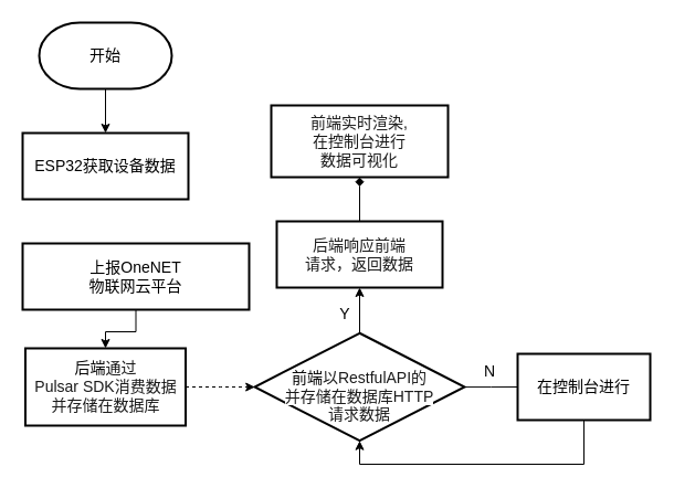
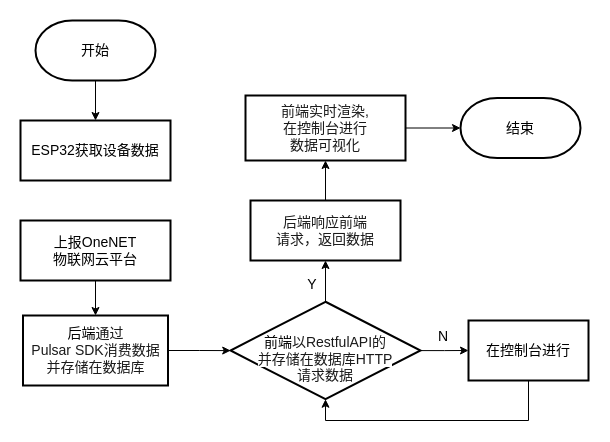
+ <mxCell id="15" value="" style="edgeStyle=orthogonalEdgeStyle;rounded=0;orthogonalLoop=1;jettySize=auto;html=1;" edge="1" parent="1" source="16" target="17"><mxGeometry relative="1" as="geometry" /></mxCell>
+ <mxCell id="17" value="&lt;font style=&quot;font-size: 14px;&quot;&gt;结束&lt;/font&gt;" style="strokeWidth=2;html=1;shape=mxgraph.flowchart.terminator;whiteSpace=wrap;" vertex="1" parent="1"><mxGeometry x="460" y="97.5" width="120" height="60" as="geometry" /></mxCell>
- <mxCell id="13" value="" style="edgeStyle=orthogonalEdgeStyle;rounded=0;orthogonalLoop=1;jettySize=auto;html=1;endArrow=diamond;" edge="1" parent="1" source="14" target="16"><mxGeometry relative="1" as="geometry" /></mxCell>
+ <mxCell id="13" value="" style="edgeStyle=orthogonalEdgeStyle;rounded=0;orthogonalLoop=1;jettySize=auto;html=1;" edge="1" parent="1" source="14" target="16"><mxGeometry relative="1" as="geometry" /></mxCell>
- <mxCell id="7" value="&lt;font style=&quot;font-size: 14px;&quot;&gt;上报OneNET&lt;/font&gt;&lt;div&gt;&lt;font style=&quot;font-size: 14px;&quot;&gt;物联网云平台&lt;/font&gt;&lt;/div&gt;" style="whiteSpace=wrap;html=1;strokeWidth=2;labelBackgroundColor=none;" vertex="1" parent="1"><mxGeometry x="20" y="220" width="205" height="60" as="geometry" /></mxCell>
+ <mxCell id="7" value="&lt;font style=&quot;font-size: 14px;&quot;&gt;上报OneNET&lt;/font&gt;&lt;div&gt;&lt;font style=&quot;font-size: 14px;&quot;&gt;物联网云平台&lt;/font&gt;&lt;/div&gt;" style="whiteSpace=wrap;html=1;strokeWidth=2;labelBackgroundColor=none;" vertex="1" parent="1"><mxGeometry x="20" y="220" width="150" height="60" as="geometry" /></mxCell>
- <mxCell id="8" value="" style="edgeStyle=orthogonalEdgeStyle;rounded=0;orthogonalLoop=1;jettySize=auto;html=1;dashed=1;" edge="1" parent="1" source="9" target="12"><mxGeometry relative="1" as="geometry" /></mxCell>
+ <mxCell id="8" value="" style="edgeStyle=orthogonalEdgeStyle;rounded=0;orthogonalLoop=1;jettySize=auto;html=1;" edge="1" parent="1" source="9" target="12"><mxGeometry relative="1" as="geometry" /></mxCell>
- <mxCell id="11" value="" style="edgeStyle=orthogonalEdgeStyle;rounded=0;orthogonalLoop=1;jettySize=auto;html=1;endArrow=none;" edge="1" parent="1" source="12" target="19"><mxGeometry relative="1" as="geometry" /></mxCell>
+ <mxCell id="11" value="" style="edgeStyle=orthogonalEdgeStyle;rounded=0;orthogonalLoop=1;jettySize=auto;html=1;" edge="1" parent="1" source="12" target="19"><mxGeometry relative="1" as="geometry" /></mxCell>
